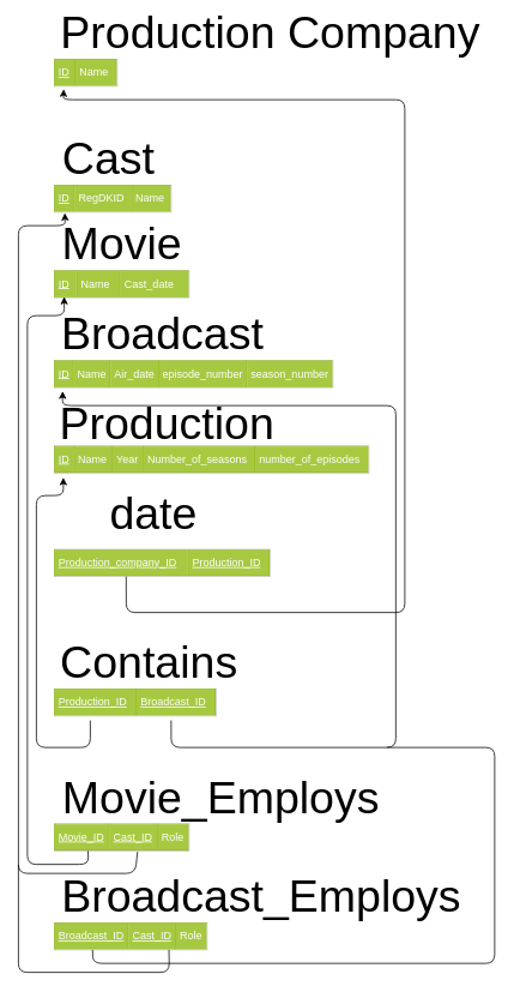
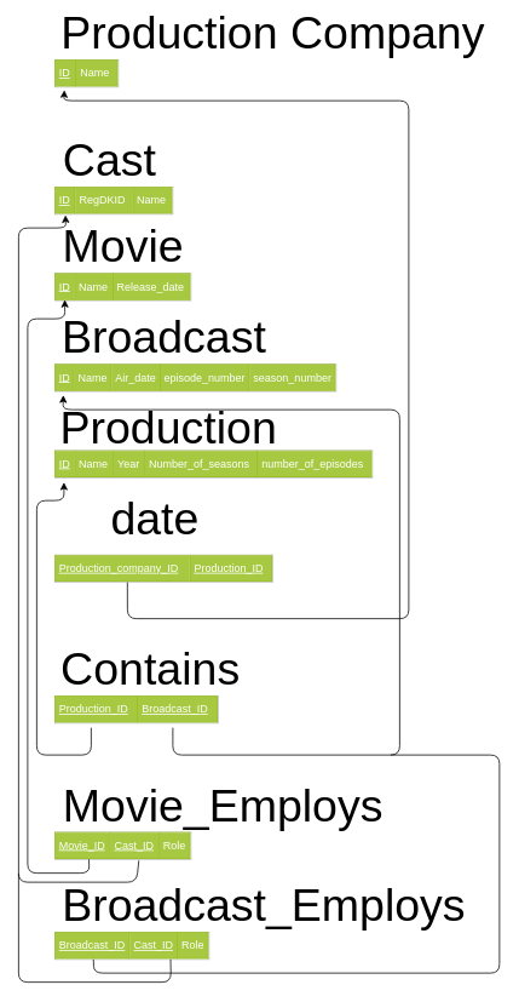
- <mxCell id="7" value="&lt;table border=&quot;1&quot; width=&quot;100%&quot; cellpadding=&quot;4&quot; style=&quot;width: 100% ; height: 100% ; border-collapse: collapse&quot;&gt;&lt;tbody&gt;&lt;tr style=&quot;background-color: #a7c942 ; color: #ffffff ; border: 1px solid #98bf21&quot;&gt;&lt;td&gt;&lt;u&gt;ID&lt;/u&gt;&lt;/td&gt;&lt;td&gt;Name&lt;/td&gt;&lt;td&gt;Cast_date&lt;/td&gt;&lt;/tr&gt;&lt;/tbody&gt;&lt;/table&gt;" style="text;html=1;strokeColor=#c0c0c0;fillColor=#ffffff;overflow=fill;rounded=0;" vertex="1" parent="1"><mxGeometry x="60" y="300" width="150" height="30" as="geometry" /></mxCell>
+ <mxCell id="7" value="&lt;table border=&quot;1&quot; width=&quot;100%&quot; cellpadding=&quot;4&quot; style=&quot;width: 100% ; height: 100% ; border-collapse: collapse&quot;&gt;&lt;tbody&gt;&lt;tr style=&quot;background-color: #a7c942 ; color: #ffffff ; border: 1px solid #98bf21&quot;&gt;&lt;td&gt;&lt;u&gt;ID&lt;/u&gt;&lt;/td&gt;&lt;td&gt;Name&lt;/td&gt;&lt;td&gt;Release_date&lt;/td&gt;&lt;/tr&gt;&lt;/tbody&gt;&lt;/table&gt;" style="text;html=1;strokeColor=#c0c0c0;fillColor=#ffffff;overflow=fill;rounded=0;" vertex="1" parent="1"><mxGeometry x="60" y="300" width="150" height="30" as="geometry" /></mxCell>
